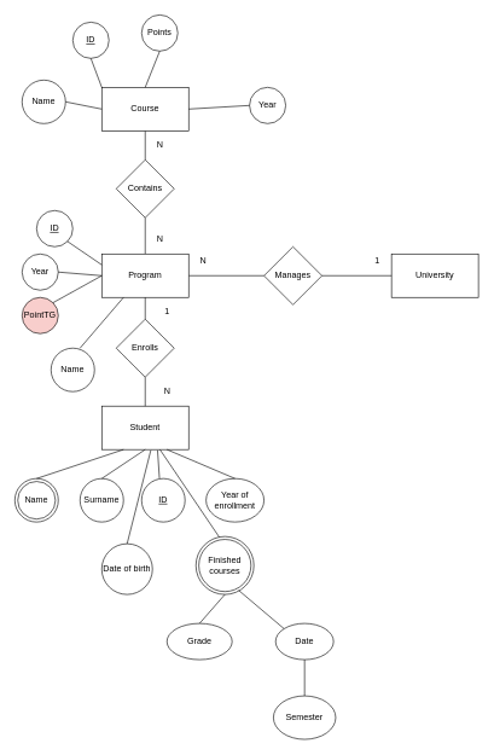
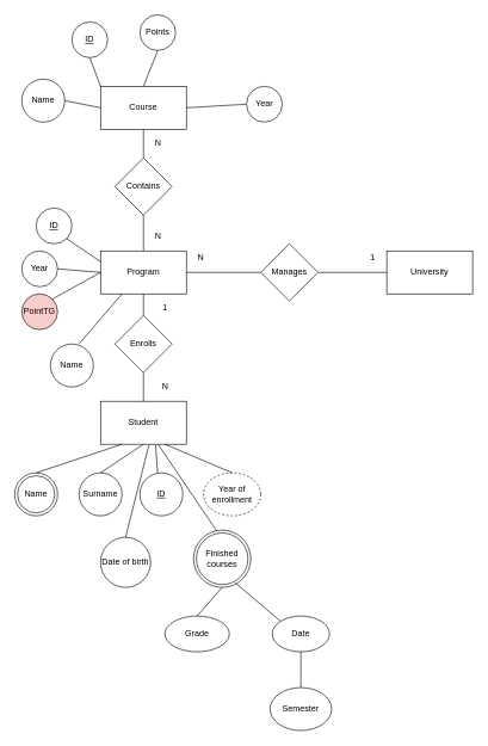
- <mxCell id="43" value="Year of enrollment" style="ellipse;whiteSpace=wrap;html=1;" vertex="1" parent="1"><mxGeometry x="284" y="660" width="80" height="60" as="geometry" /></mxCell>
+ <mxCell id="43" value="Year of enrollment" style="ellipse;whiteSpace=wrap;html=1;dashed=1;" vertex="1" parent="1"><mxGeometry x="284" y="660" width="80" height="60" as="geometry" /></mxCell>
